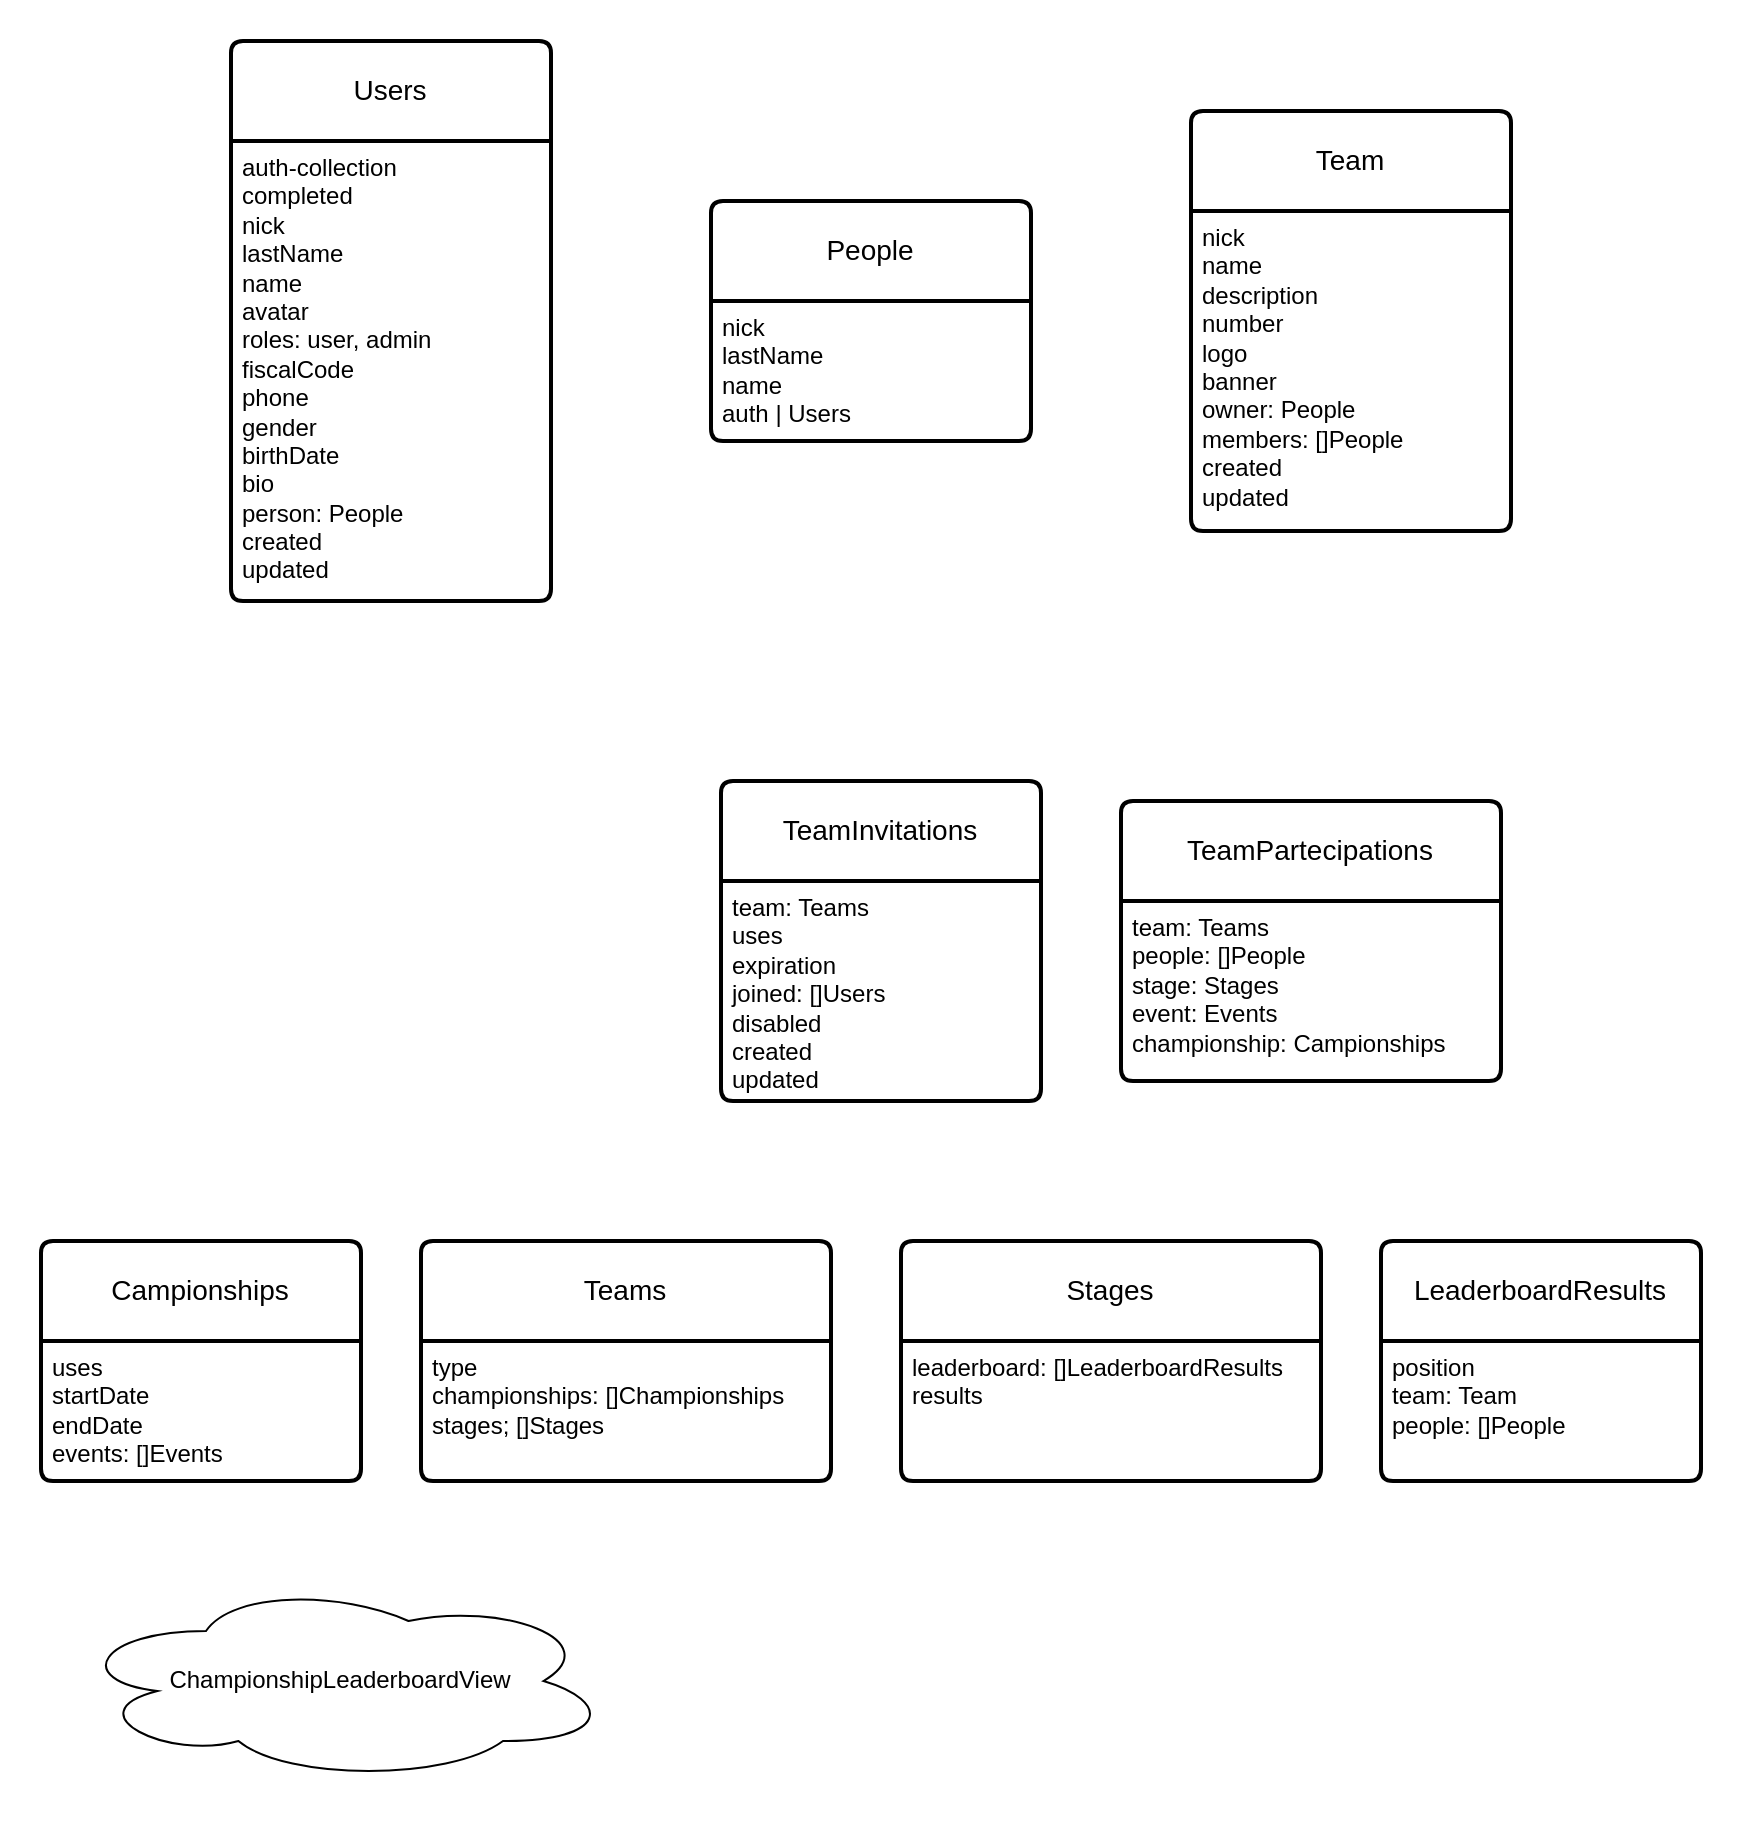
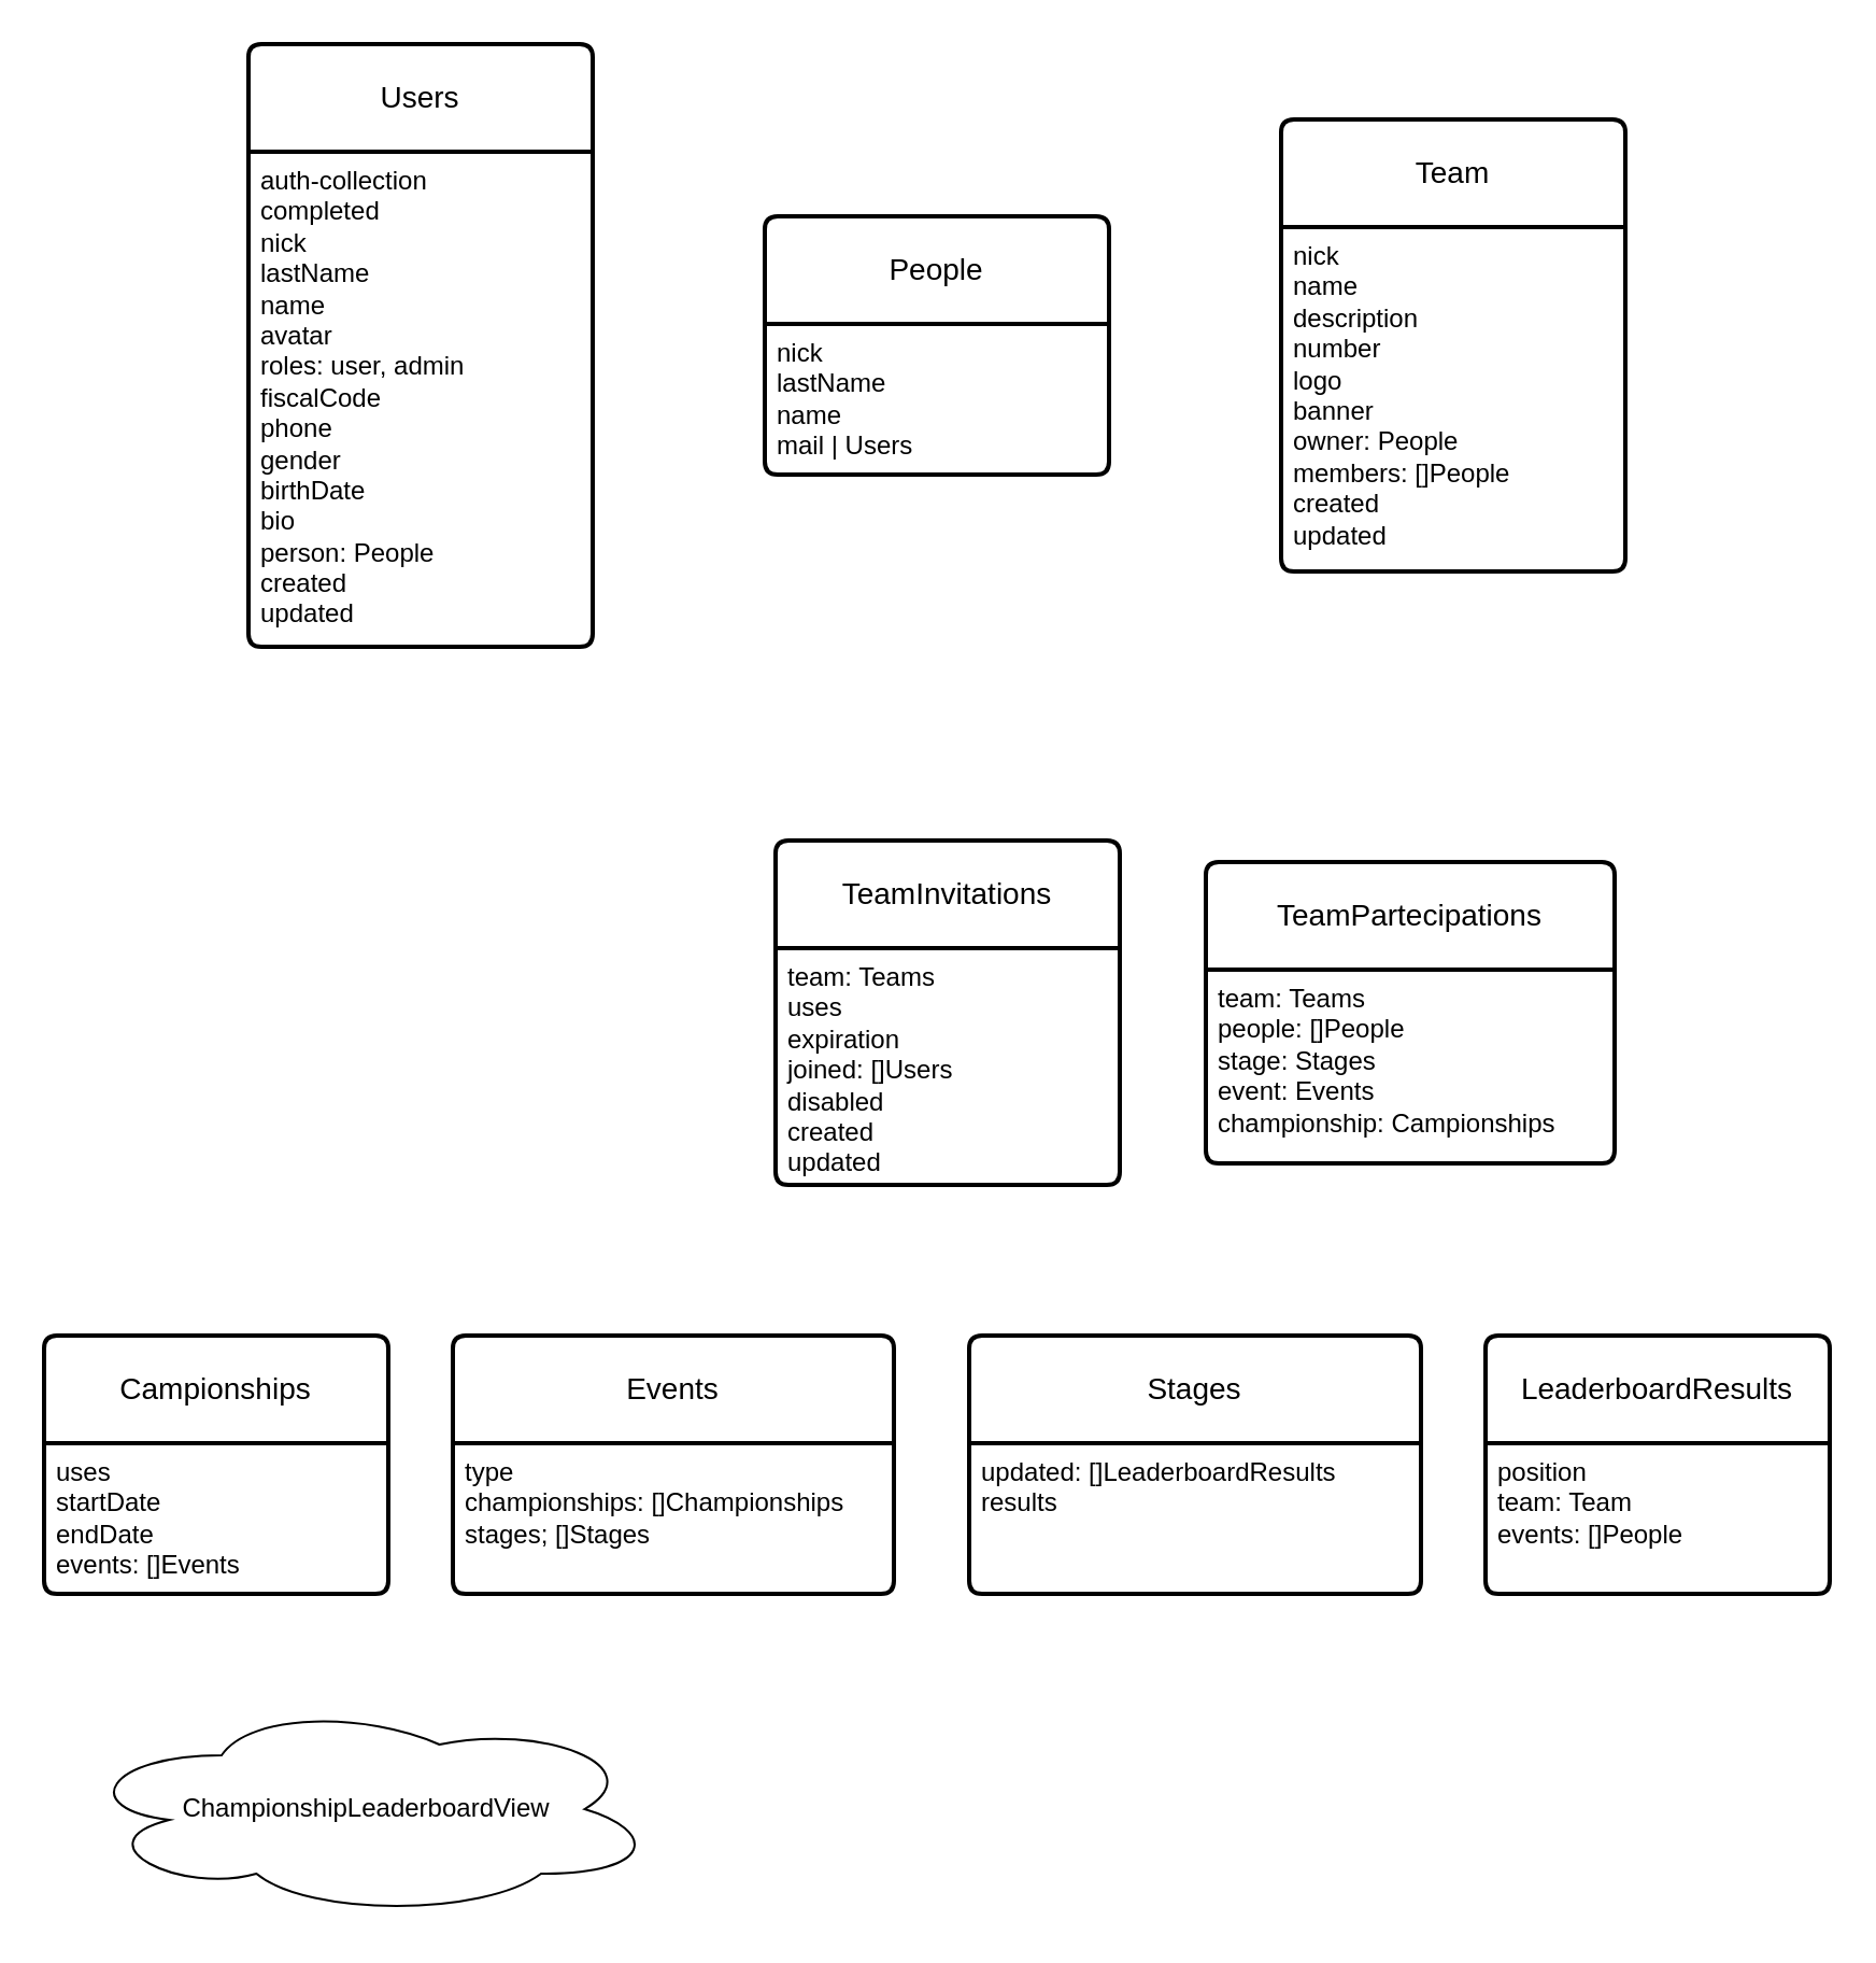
- <mxCell id="20" value="nick&lt;br&gt;lastName&lt;div&gt;name&lt;/div&gt;&lt;div&gt;auth | Users&lt;/div&gt;" style="align=left;strokeColor=none;fillColor=none;spacingLeft=4;spacingRight=4;fontSize=12;verticalAlign=top;resizable=0;rotatable=0;part=1;html=1;whiteSpace=wrap;" vertex="1" parent="19"><mxGeometry y="50" width="160" height="70" as="geometry" /></mxCell>
+ <mxCell id="20" value="nick&lt;br&gt;lastName&lt;div&gt;name&lt;/div&gt;&lt;div&gt;mail | Users&lt;/div&gt;" style="align=left;strokeColor=none;fillColor=none;spacingLeft=4;spacingRight=4;fontSize=12;verticalAlign=top;resizable=0;rotatable=0;part=1;html=1;whiteSpace=wrap;" vertex="1" parent="19"><mxGeometry y="50" width="160" height="70" as="geometry" /></mxCell>
- <mxCell id="10" value="Teams" style="swimlane;childLayout=stackLayout;horizontal=1;startSize=50;horizontalStack=0;rounded=1;fontSize=14;fontStyle=0;strokeWidth=2;resizeParent=0;resizeLast=1;shadow=0;dashed=0;align=center;arcSize=4;whiteSpace=wrap;html=1;" parent="1" vertex="1"><mxGeometry x="210" y="620" width="205" height="120" as="geometry" /></mxCell>
+ <mxCell id="10" value="Events" style="swimlane;childLayout=stackLayout;horizontal=1;startSize=50;horizontalStack=0;rounded=1;fontSize=14;fontStyle=0;strokeWidth=2;resizeParent=0;resizeLast=1;shadow=0;dashed=0;align=center;arcSize=4;whiteSpace=wrap;html=1;" parent="1" vertex="1"><mxGeometry x="210" y="620" width="205" height="120" as="geometry" /></mxCell>
- <mxCell id="13" value="leaderboard: []LeaderboardResults&lt;div&gt;&lt;div&gt;results&lt;/div&gt;&lt;/div&gt;" style="align=left;strokeColor=none;fillColor=none;spacingLeft=4;spacingRight=4;fontSize=12;verticalAlign=top;resizable=0;rotatable=0;part=1;html=1;whiteSpace=wrap;" parent="12" vertex="1"><mxGeometry y="50" width="210" height="70" as="geometry" /></mxCell>
+ <mxCell id="13" value="updated: []LeaderboardResults&lt;div&gt;&lt;div&gt;results&lt;/div&gt;&lt;/div&gt;" style="align=left;strokeColor=none;fillColor=none;spacingLeft=4;spacingRight=4;fontSize=12;verticalAlign=top;resizable=0;rotatable=0;part=1;html=1;whiteSpace=wrap;" parent="12" vertex="1"><mxGeometry y="50" width="210" height="70" as="geometry" /></mxCell>
- <mxCell id="18" value="position&lt;div&gt;team: Team&lt;/div&gt;&lt;div&gt;people: []People&lt;/div&gt;" style="align=left;strokeColor=none;fillColor=none;spacingLeft=4;spacingRight=4;fontSize=12;verticalAlign=top;resizable=0;rotatable=0;part=1;html=1;whiteSpace=wrap;" parent="17" vertex="1"><mxGeometry y="50" width="160" height="70" as="geometry" /></mxCell>
+ <mxCell id="18" value="position&lt;div&gt;team: Team&lt;/div&gt;&lt;div&gt;events: []People&lt;/div&gt;" style="align=left;strokeColor=none;fillColor=none;spacingLeft=4;spacingRight=4;fontSize=12;verticalAlign=top;resizable=0;rotatable=0;part=1;html=1;whiteSpace=wrap;" parent="17" vertex="1"><mxGeometry y="50" width="160" height="70" as="geometry" /></mxCell>
